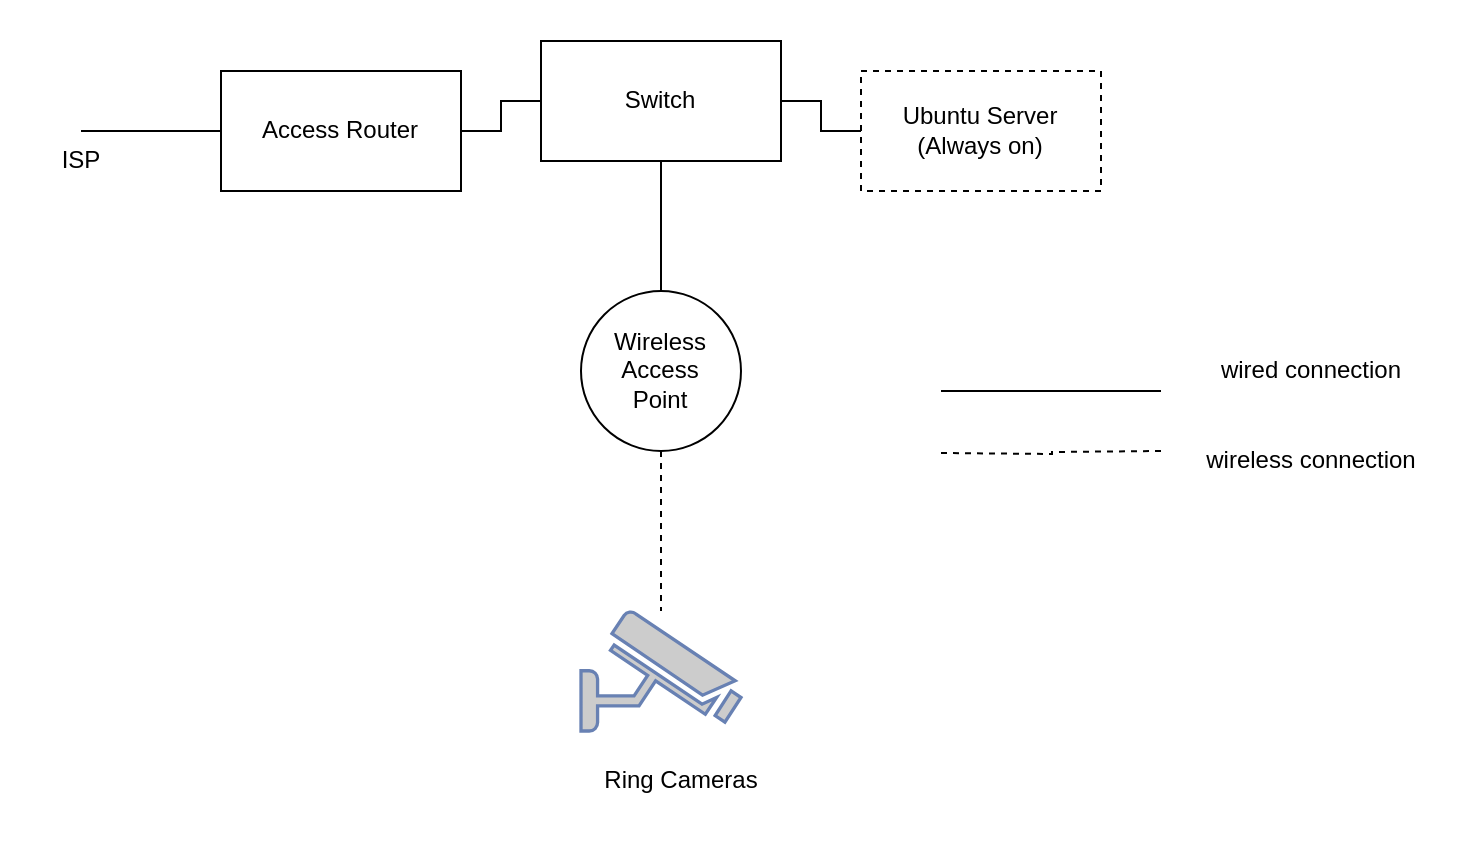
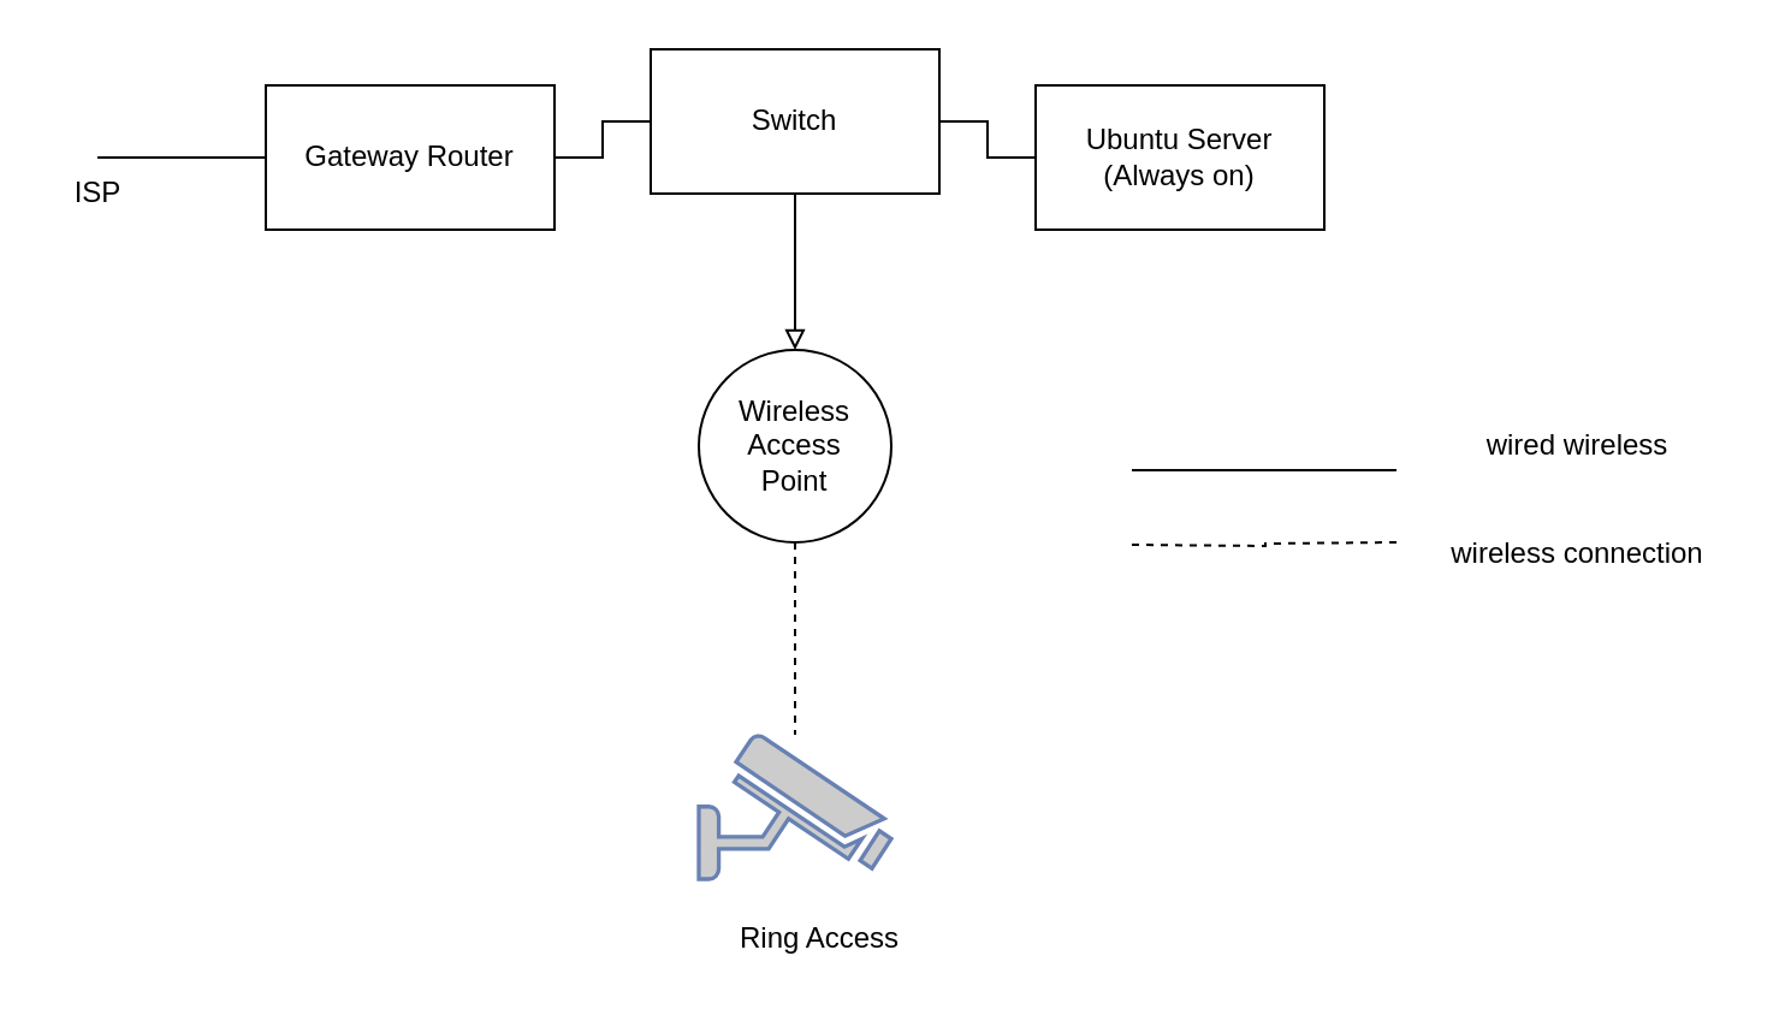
- <mxCell id="4" value="Access Router" style="rounded=0;whiteSpace=wrap;html=1;" vertex="1" parent="1"><mxGeometry x="110" y="35" width="120" height="60" as="geometry" /></mxCell>
+ <mxCell id="4" value="Gateway Router" style="rounded=0;whiteSpace=wrap;html=1;" vertex="1" parent="1"><mxGeometry x="110" y="35" width="120" height="60" as="geometry" /></mxCell>
- <mxCell id="9" value="Ubuntu Server&lt;div&gt;(Always on)&lt;/div&gt;" style="rounded=0;whiteSpace=wrap;html=1;dashed=1;" vertex="1" parent="1"><mxGeometry x="430" y="35" width="120" height="60" as="geometry" /></mxCell>
+ <mxCell id="9" value="Ubuntu Server&lt;div&gt;(Always on)&lt;/div&gt;" style="rounded=0;whiteSpace=wrap;html=1;" vertex="1" parent="1"><mxGeometry x="430" y="35" width="120" height="60" as="geometry" /></mxCell>
- <mxCell id="8" style="edgeStyle=orthogonalEdgeStyle;rounded=0;orthogonalLoop=1;jettySize=auto;html=1;exitX=0.5;exitY=1;exitDx=0;exitDy=0;entryX=0.5;entryY=0;entryDx=0;entryDy=0;endArrow=none;endFill=0;" edge="1" parent="1" source="5" target="7"><mxGeometry relative="1" as="geometry"><mxPoint x="240" y="75" as="sourcePoint" /><mxPoint x="280" y="75" as="targetPoint" /></mxGeometry></mxCell>
+ <mxCell id="8" style="edgeStyle=orthogonalEdgeStyle;rounded=0;orthogonalLoop=1;jettySize=auto;html=1;exitX=0.5;exitY=1;exitDx=0;exitDy=0;entryX=0.5;entryY=0;entryDx=0;entryDy=0;endArrow=block;endFill=0;" edge="1" parent="1" source="5" target="7"><mxGeometry relative="1" as="geometry"><mxPoint x="240" y="75" as="sourcePoint" /><mxPoint x="280" y="75" as="targetPoint" /></mxGeometry></mxCell>
- <mxCell id="16" value="wired connection" style="text;html=1;align=center;verticalAlign=middle;resizable=0;points=[];autosize=1;strokeColor=none;fillColor=none;" vertex="1" parent="1"><mxGeometry x="600" y="170" width="110" height="30" as="geometry" /></mxCell>
+ <mxCell id="16" value="wired wireless" style="text;html=1;align=center;verticalAlign=middle;resizable=0;points=[];autosize=1;strokeColor=none;fillColor=none;" vertex="1" parent="1"><mxGeometry x="600" y="170" width="110" height="30" as="geometry" /></mxCell>
- <mxCell id="12" value="Ring Cameras" style="text;html=1;align=center;verticalAlign=middle;resizable=0;points=[];autosize=1;strokeColor=none;fillColor=none;" vertex="1" parent="1"><mxGeometry x="290" y="375" width="100" height="30" as="geometry" /></mxCell>
+ <mxCell id="12" value="Ring Access" style="text;html=1;align=center;verticalAlign=middle;resizable=0;points=[];autosize=1;strokeColor=none;fillColor=none;" vertex="1" parent="1"><mxGeometry x="290" y="375" width="100" height="30" as="geometry" /></mxCell>
